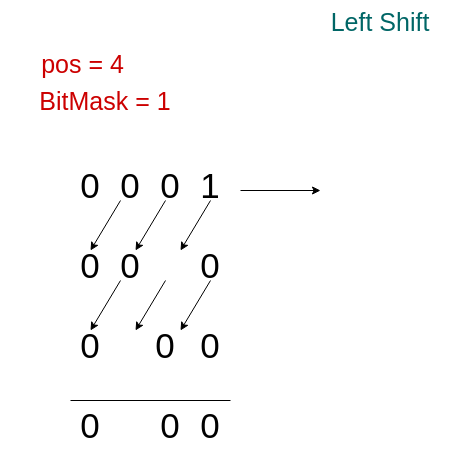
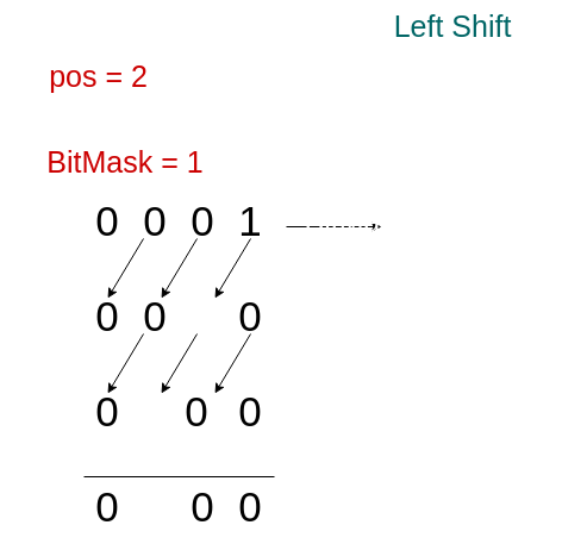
- <mxCell id="6" value="&lt;span style=&quot;font-size: 25px;&quot;&gt;&lt;font color=&quot;#cc0000&quot;&gt;pos = 4&lt;/font&gt;&lt;/span&gt;" style="text;strokeColor=none;align=center;fillColor=none;html=1;verticalAlign=middle;whiteSpace=wrap;rounded=0;fontSize=35;" vertex="1" parent="1"><mxGeometry x="30" y="30" width="105" height="60" as="geometry" /></mxCell>
+ <mxCell id="6" value="&lt;span style=&quot;font-size: 25px;&quot;&gt;&lt;font color=&quot;#cc0000&quot;&gt;pos = 2&lt;/font&gt;&lt;/span&gt;" style="text;strokeColor=none;align=center;fillColor=none;html=1;verticalAlign=middle;whiteSpace=wrap;rounded=0;fontSize=35;" vertex="1" parent="1"><mxGeometry x="30" y="30" width="105" height="60" as="geometry" /></mxCell>
- <mxCell id="7" value="BitMask = 1" style="text;strokeColor=none;align=center;fillColor=none;html=1;verticalAlign=middle;whiteSpace=wrap;rounded=0;fontSize=25;fontColor=#CC0000;" vertex="1" parent="1"><mxGeometry x="20" y="90" width="170" height="20" as="geometry" /></mxCell>
+ <mxCell id="7" value="BitMask = 1" style="text;strokeColor=none;align=center;fillColor=none;html=1;verticalAlign=middle;whiteSpace=wrap;rounded=0;fontSize=25;fontColor=#CC0000;" vertex="1" parent="1"><mxGeometry x="20" y="125" width="170" height="20" as="geometry" /></mxCell>
- <mxCell id="31" value="BitMask" style="text;strokeColor=none;align=center;fillColor=none;html=1;verticalAlign=middle;whiteSpace=wrap;rounded=0;fontSize=25;fontColor=#FFFFFF;" vertex="1" parent="1"><mxGeometry x="360" y="170" width="60" height="30" as="geometry" /></mxCell>
+ <mxCell id="31" value="BitMask" style="text;strokeColor=none;align=center;fillColor=none;html=1;verticalAlign=middle;whiteSpace=wrap;rounded=0;fontSize=25;fontColor=#FFFFFF;" vertex="1" parent="1"><mxGeometry x="270" y="170" width="60" height="30" as="geometry" /></mxCell>
